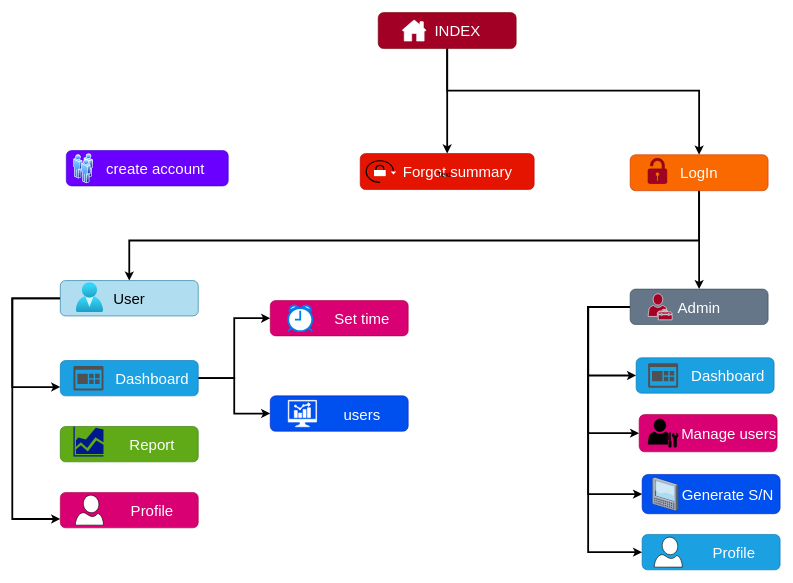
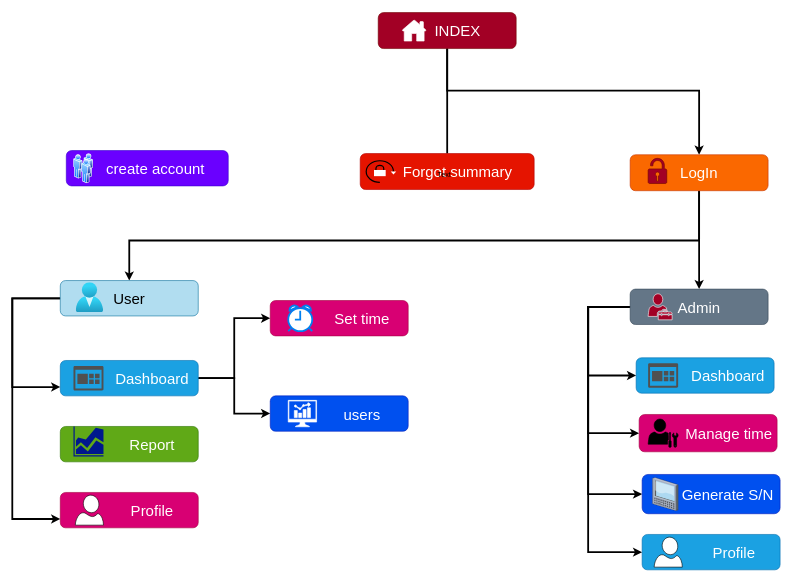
- <mxCell id="2" style="edgeStyle=orthogonalEdgeStyle;rounded=0;orthogonalLoop=1;jettySize=auto;html=1;entryX=0.5;entryY=0;entryDx=0;entryDy=0;strokeWidth=3;" edge="1" parent="1" source="4" target="7"><mxGeometry relative="1" as="geometry" /></mxCell>
+ <mxCell id="2" style="edgeStyle=orthogonalEdgeStyle;rounded=0;orthogonalLoop=1;jettySize=auto;html=1;entryX=0.5;entryY=0;entryDx=0;entryDy=0;strokeWidth=3;endArrow=none;" edge="1" parent="1" source="4" target="7"><mxGeometry relative="1" as="geometry" /></mxCell>
- <mxCell id="40" value="&lt;span style=&quot;font-size: 25px&quot;&gt;&amp;nbsp; &amp;nbsp; &amp;nbsp; &amp;nbsp; &amp;nbsp; Manage users&lt;/span&gt;" style="rounded=1;whiteSpace=wrap;html=1;fillColor=#d80073;shadow=0;glass=0;strokeColor=#A50040;align=center;fontColor=#ffffff;" vertex="1" parent="1"><mxGeometry x="1065" y="690" width="230" height="62.25" as="geometry" /></mxCell>
+ <mxCell id="40" value="&lt;span style=&quot;font-size: 25px&quot;&gt;&amp;nbsp; &amp;nbsp; &amp;nbsp; &amp;nbsp; &amp;nbsp; Manage time&lt;/span&gt;" style="rounded=1;whiteSpace=wrap;html=1;fillColor=#d80073;shadow=0;glass=0;strokeColor=#A50040;align=center;fontColor=#ffffff;" vertex="1" parent="1"><mxGeometry x="1065" y="690" width="230" height="62.25" as="geometry" /></mxCell>
